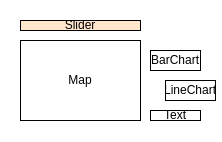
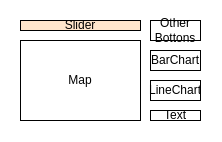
+ <mxCell id="5" value="Other Bottons" style="rounded=0;whiteSpace=wrap;html=1;" vertex="1" parent="1"><mxGeometry x="150" y="20" width="50" height="20" as="geometry" /></mxCell>
- <mxCell id="4" value="LineChart" style="rounded=0;whiteSpace=wrap;html=1;" vertex="1" parent="1"><mxGeometry x="165" y="80" width="50" height="20" as="geometry" /></mxCell>
+ <mxCell id="4" value="LineChart" style="rounded=0;whiteSpace=wrap;html=1;" vertex="1" parent="1"><mxGeometry x="150" y="80" width="50" height="20" as="geometry" /></mxCell>
